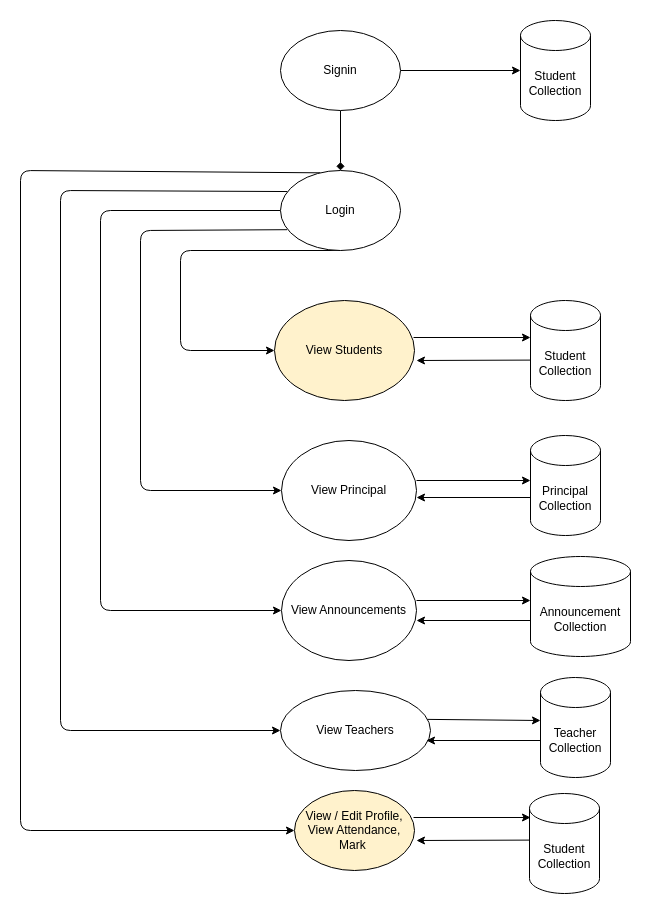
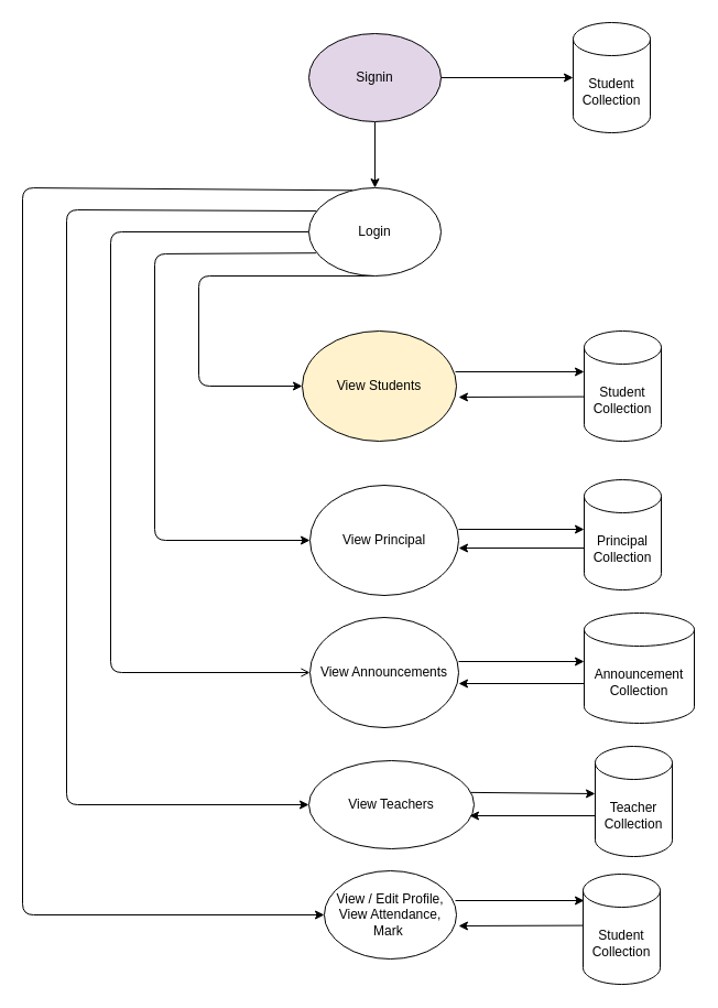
- <mxCell id="19" value="Signin" style="ellipse;whiteSpace=wrap;html=1;" parent="1" vertex="1"><mxGeometry x="280" y="30" width="120" height="80" as="geometry" /></mxCell>
+ <mxCell id="19" value="Signin" style="ellipse;whiteSpace=wrap;html=1;fillColor=#e1d5e7;" parent="1" vertex="1"><mxGeometry x="280" y="30" width="120" height="80" as="geometry" /></mxCell>
- <mxCell id="17" style="edgeStyle=none;html=1;entryX=0.5;entryY=0;entryDx=0;entryDy=0;endArrow=diamond;" parent="1" source="19" target="7" edge="1"><mxGeometry relative="1" as="geometry" /></mxCell>
+ <mxCell id="17" style="edgeStyle=none;html=1;entryX=0.5;entryY=0;entryDx=0;entryDy=0;" parent="1" source="19" target="7" edge="1"><mxGeometry relative="1" as="geometry" /></mxCell>
- <mxCell id="4" style="edgeStyle=none;html=1;entryX=0;entryY=0.5;entryDx=0;entryDy=0;" parent="1" source="7" target="15" edge="1"><mxGeometry relative="1" as="geometry"><Array as="points"><mxPoint x="100" y="210" /><mxPoint x="100" y="610" /></Array></mxGeometry></mxCell>
+ <mxCell id="4" style="edgeStyle=none;html=1;entryX=0;entryY=0.5;entryDx=0;entryDy=0;endArrow=open;" parent="1" source="7" target="15" edge="1"><mxGeometry relative="1" as="geometry"><Array as="points"><mxPoint x="100" y="210" /><mxPoint x="100" y="610" /></Array></mxGeometry></mxCell>
- <mxCell id="23" value="View / Edit Profile, View Attendance, Mark&amp;nbsp;" style="ellipse;whiteSpace=wrap;html=1;fillColor=#fff2cc;" parent="1" vertex="1"><mxGeometry x="294" y="790" width="120" height="80" as="geometry" /></mxCell>
+ <mxCell id="23" value="View / Edit Profile, View Attendance, Mark&amp;nbsp;" style="ellipse;whiteSpace=wrap;html=1;" parent="1" vertex="1"><mxGeometry x="294" y="790" width="120" height="80" as="geometry" /></mxCell>
